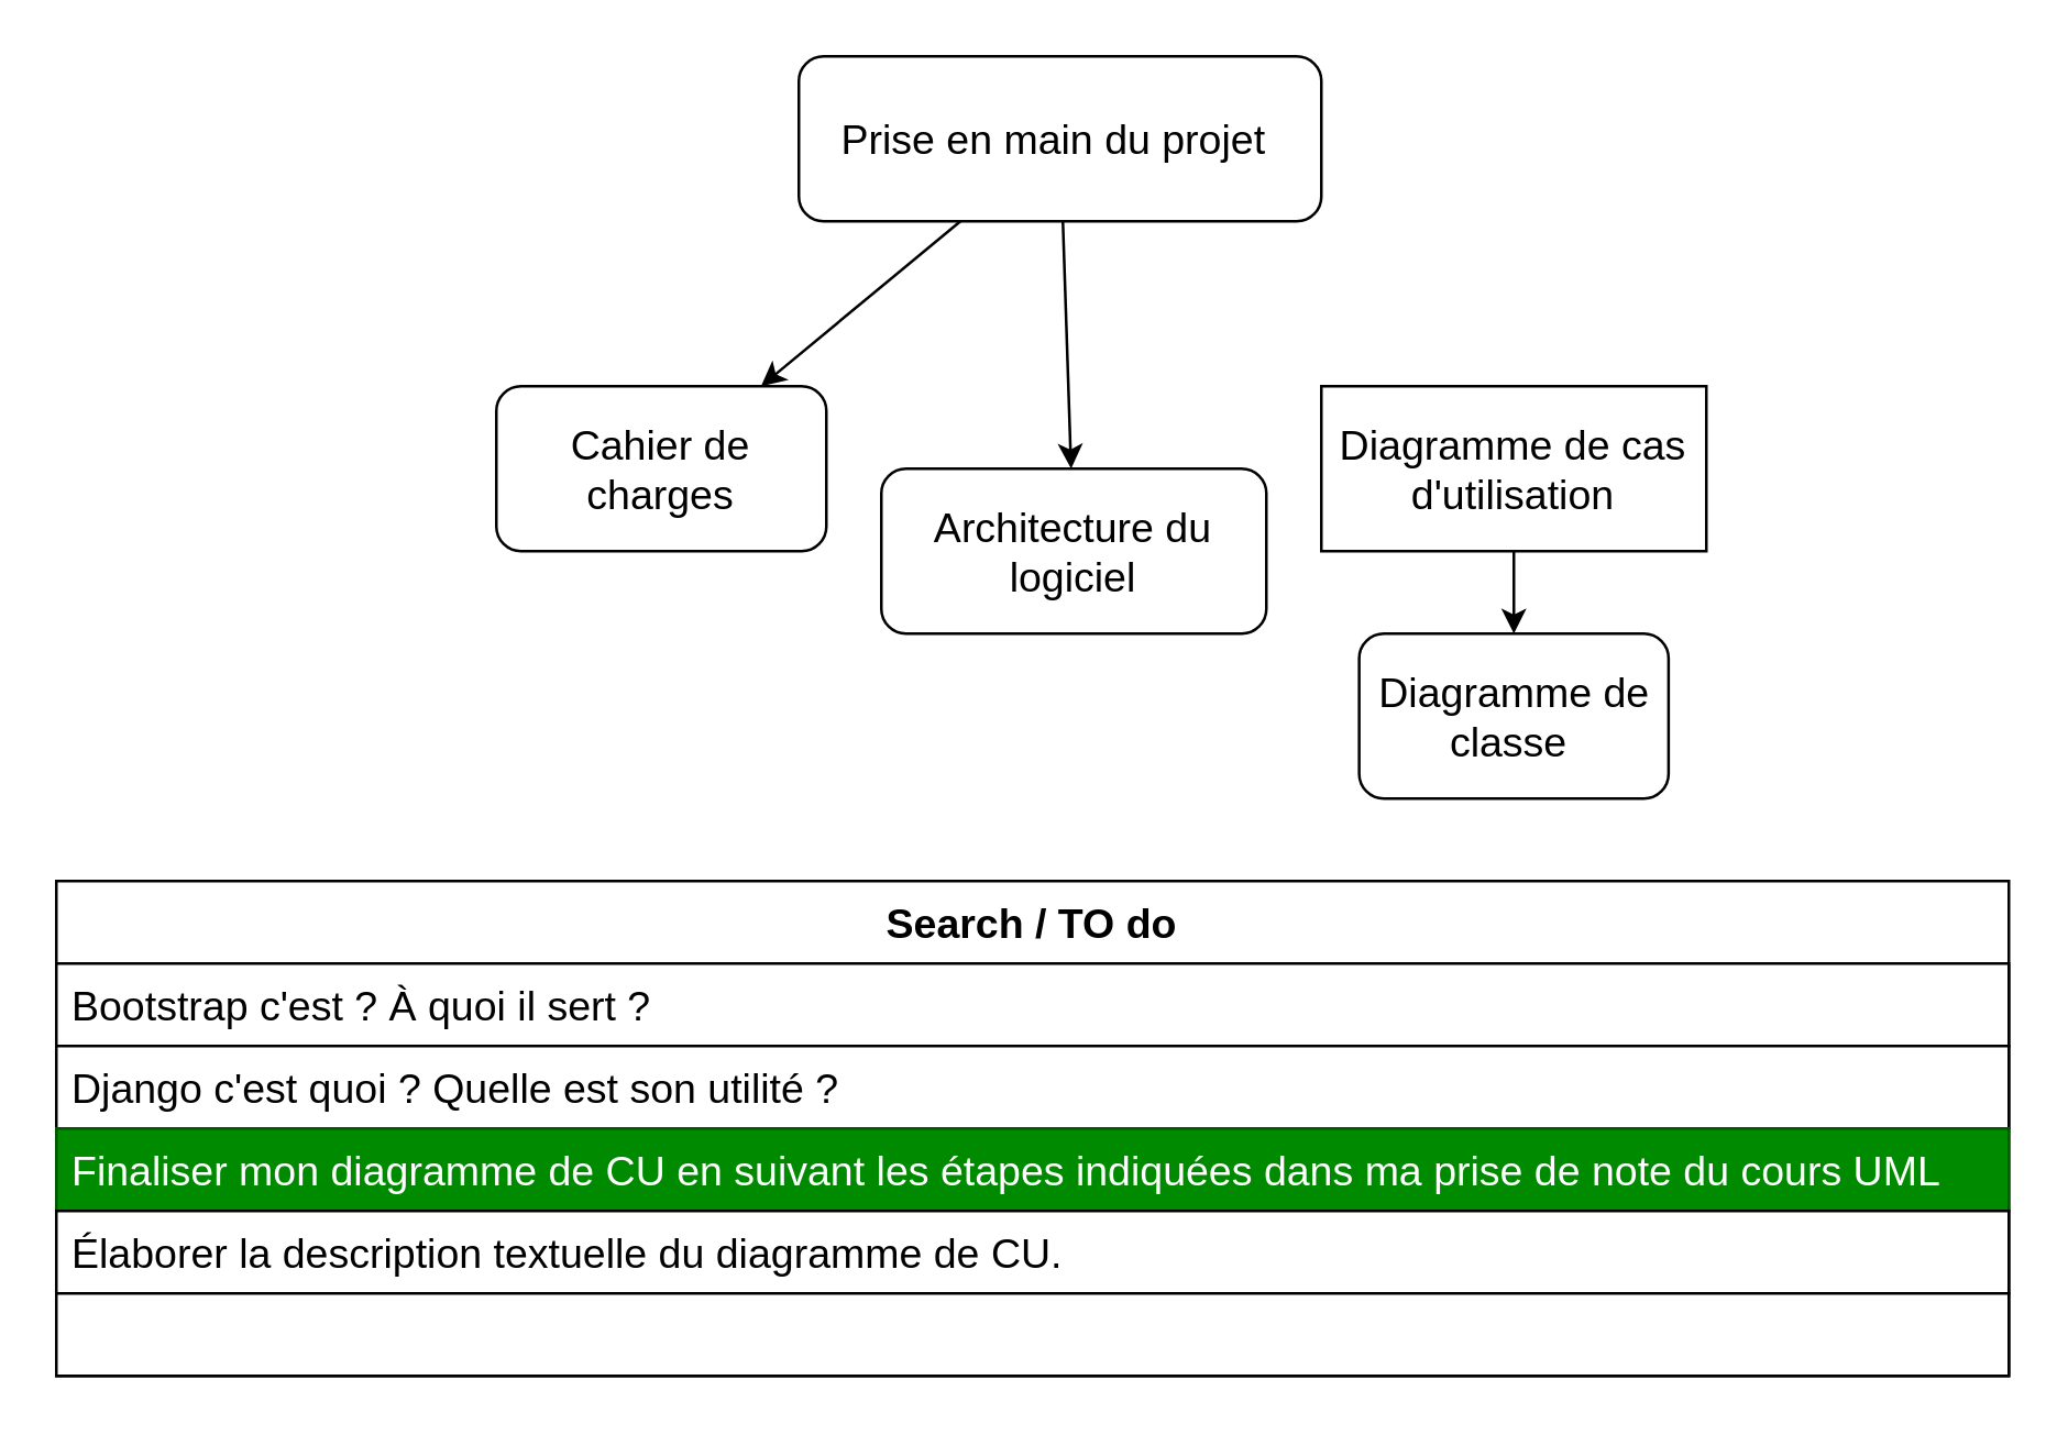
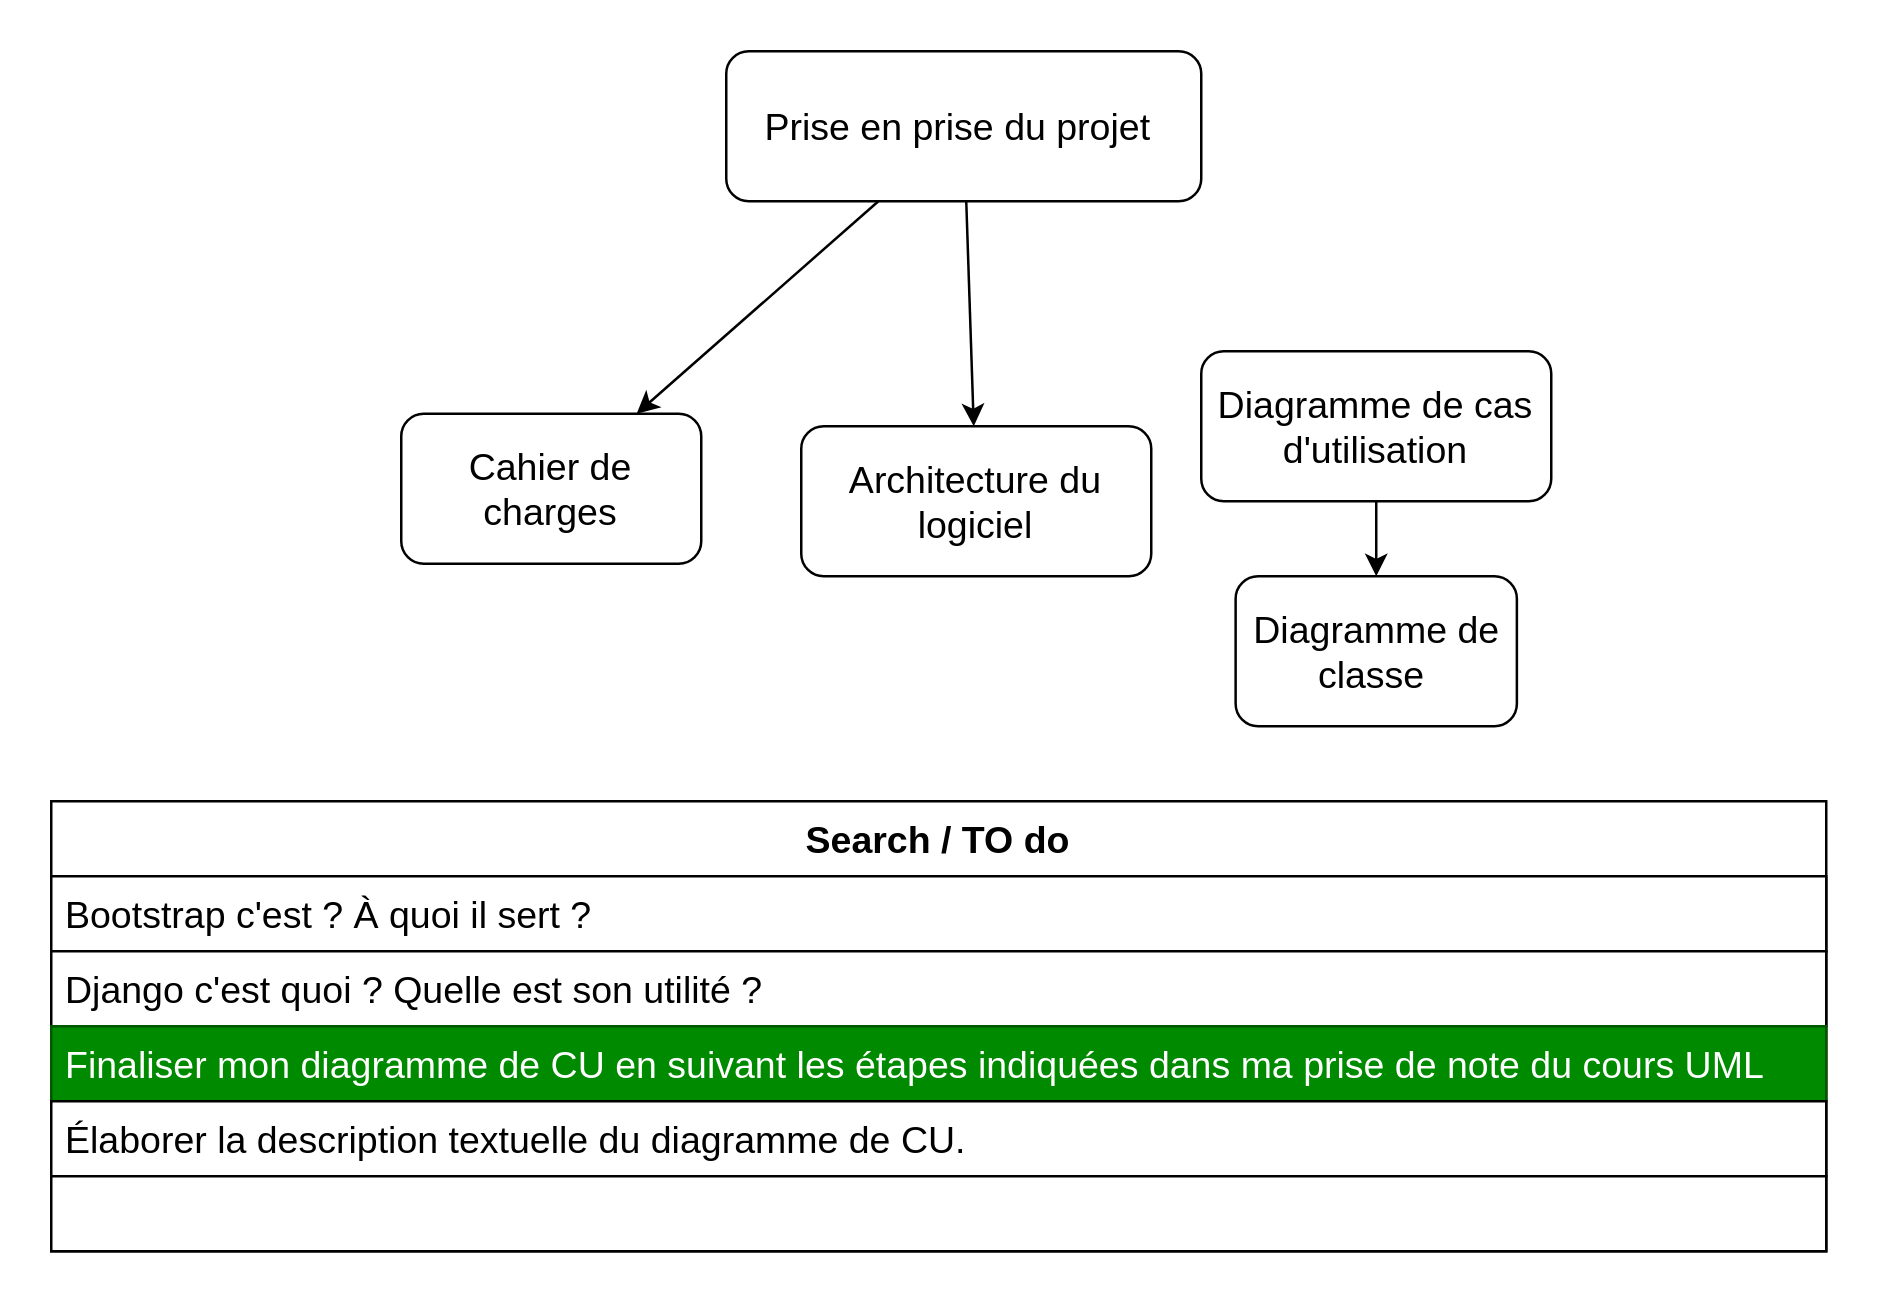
- <mxCell id="4" value="Prise en main du projet&amp;nbsp;" style="rounded=1;whiteSpace=wrap;html=1;fontSize=15;" parent="1" vertex="1"><mxGeometry x="290" y="20" width="190" height="60" as="geometry" /></mxCell>
+ <mxCell id="4" value="Prise en prise du projet&amp;nbsp;" style="rounded=1;whiteSpace=wrap;html=1;fontSize=15;" parent="1" vertex="1"><mxGeometry x="290" y="20" width="190" height="60" as="geometry" /></mxCell>
- <mxCell id="5" value="Cahier de charges" style="whiteSpace=wrap;html=1;rounded=1;fontSize=15;" parent="1" vertex="1"><mxGeometry x="180" y="140" width="120" height="60" as="geometry" /></mxCell>
+ <mxCell id="5" value="Cahier de charges" style="whiteSpace=wrap;html=1;rounded=1;fontSize=15;" parent="1" vertex="1"><mxGeometry x="160" y="165" width="120" height="60" as="geometry" /></mxCell>
- <mxCell id="7" value="Diagramme de cas d'utilisation" style="whiteSpace=wrap;html=1;fontSize=15;rounded=0;" parent="1" vertex="1"><mxGeometry x="480" y="140" width="140" height="60" as="geometry" /></mxCell>
+ <mxCell id="7" value="Diagramme de cas d'utilisation" style="whiteSpace=wrap;html=1;rounded=1;fontSize=15;" parent="1" vertex="1"><mxGeometry x="480" y="140" width="140" height="60" as="geometry" /></mxCell>
